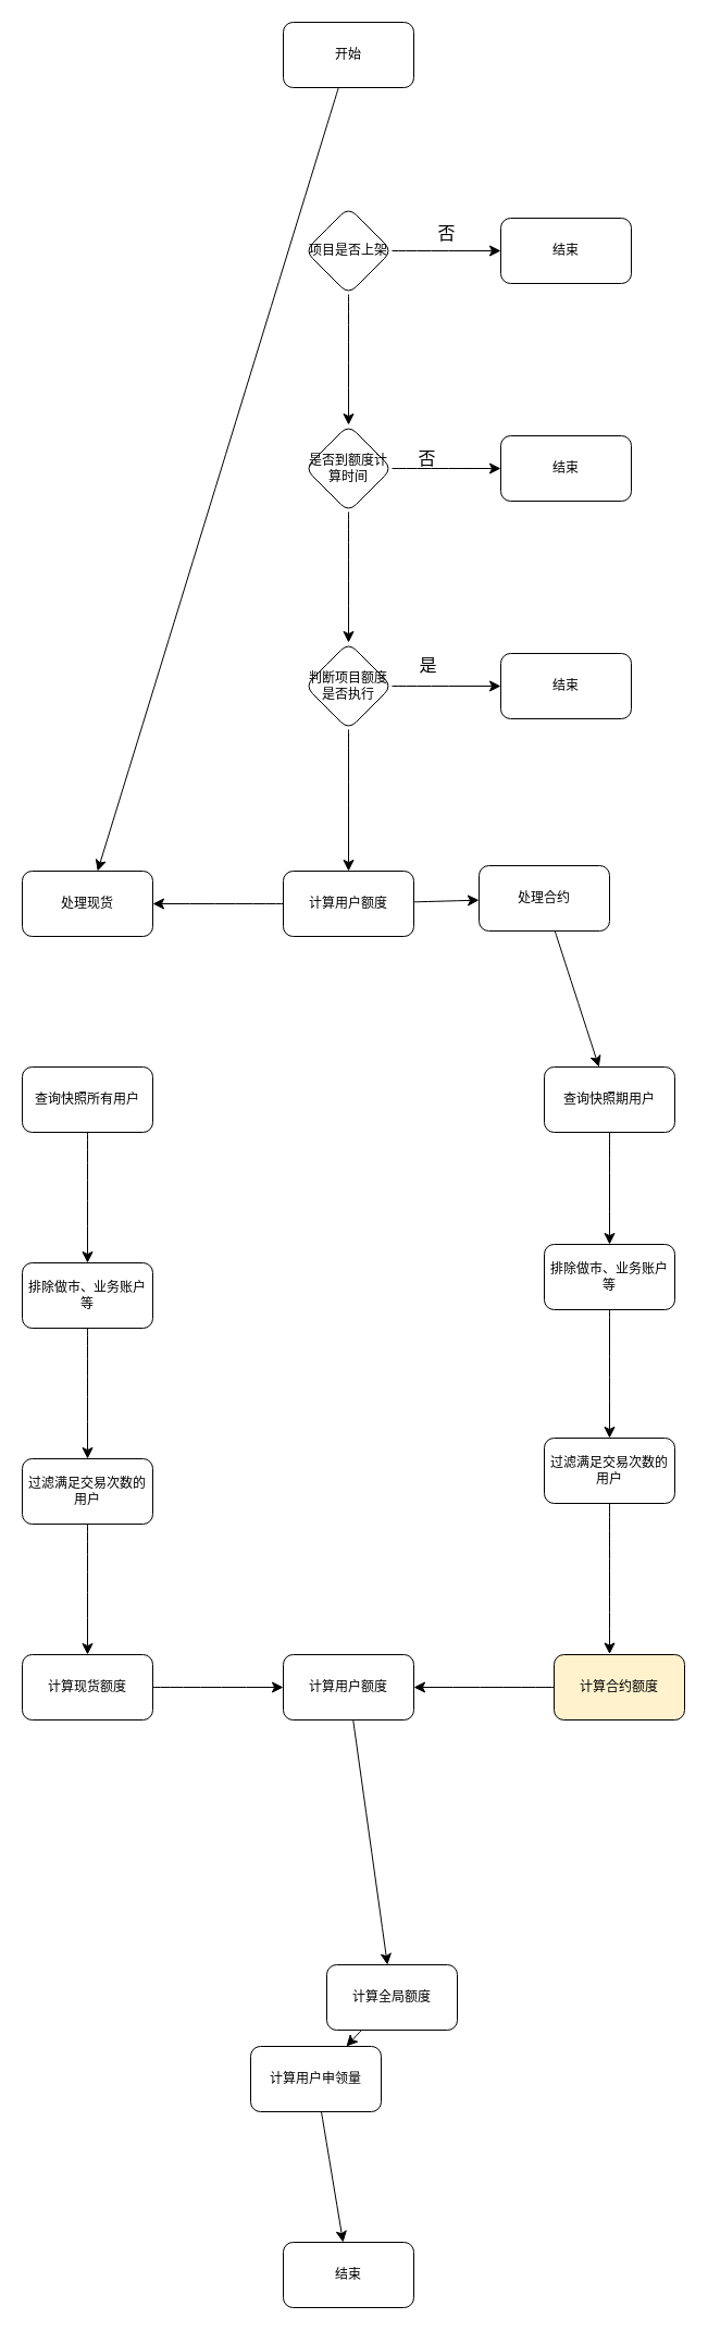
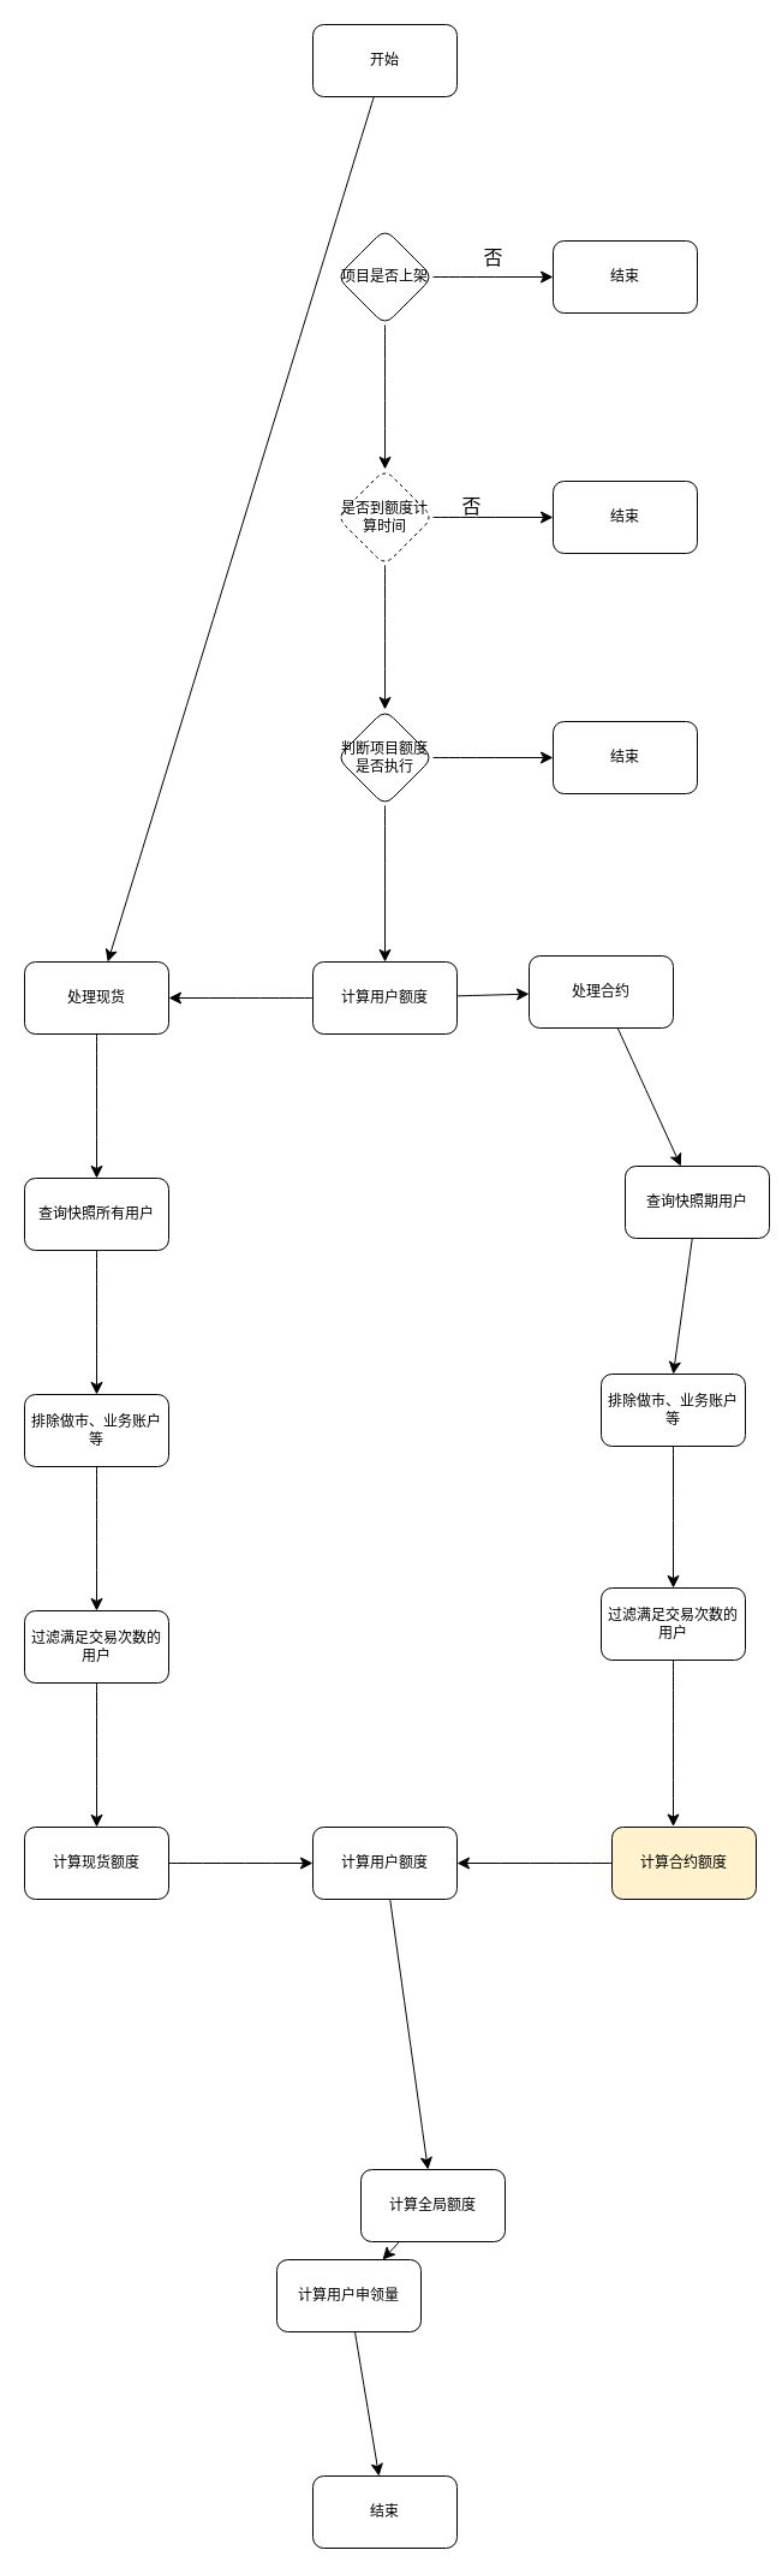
- <mxCell id="11" value="是否到额度计算时间" style="rhombus;whiteSpace=wrap;html=1;rounded=1;" vertex="1" parent="1"><mxGeometry x="280" y="390" width="80" height="80" as="geometry" /></mxCell>
+ <mxCell id="11" value="是否到额度计算时间" style="rhombus;whiteSpace=wrap;html=1;rounded=1;dashed=1;" vertex="1" parent="1"><mxGeometry x="280" y="390" width="80" height="80" as="geometry" /></mxCell>
- <mxCell id="18" value="是" style="text;html=1;align=center;verticalAlign=middle;resizable=0;points=[];autosize=1;strokeColor=none;fillColor=none;fontSize=16;" vertex="1" parent="1"><mxGeometry x="375.5" y="595.5" width="34" height="31" as="geometry" /></mxCell>
+ <mxCell id="22" value="" style="edgeStyle=none;curved=1;rounded=0;orthogonalLoop=1;jettySize=auto;html=1;fontSize=12;startSize=8;endSize=8;" edge="1" parent="1" source="23" target="27"><mxGeometry relative="1" as="geometry" /></mxCell>
- <mxCell id="35" value="查询快照期用户" style="whiteSpace=wrap;html=1;rounded=1;" vertex="1" parent="1"><mxGeometry x="500" y="980" width="120" height="60" as="geometry" /></mxCell>
+ <mxCell id="35" value="查询快照期用户" style="whiteSpace=wrap;html=1;rounded=1;" vertex="1" parent="1"><mxGeometry x="520" y="970" width="120" height="60" as="geometry" /></mxCell>
